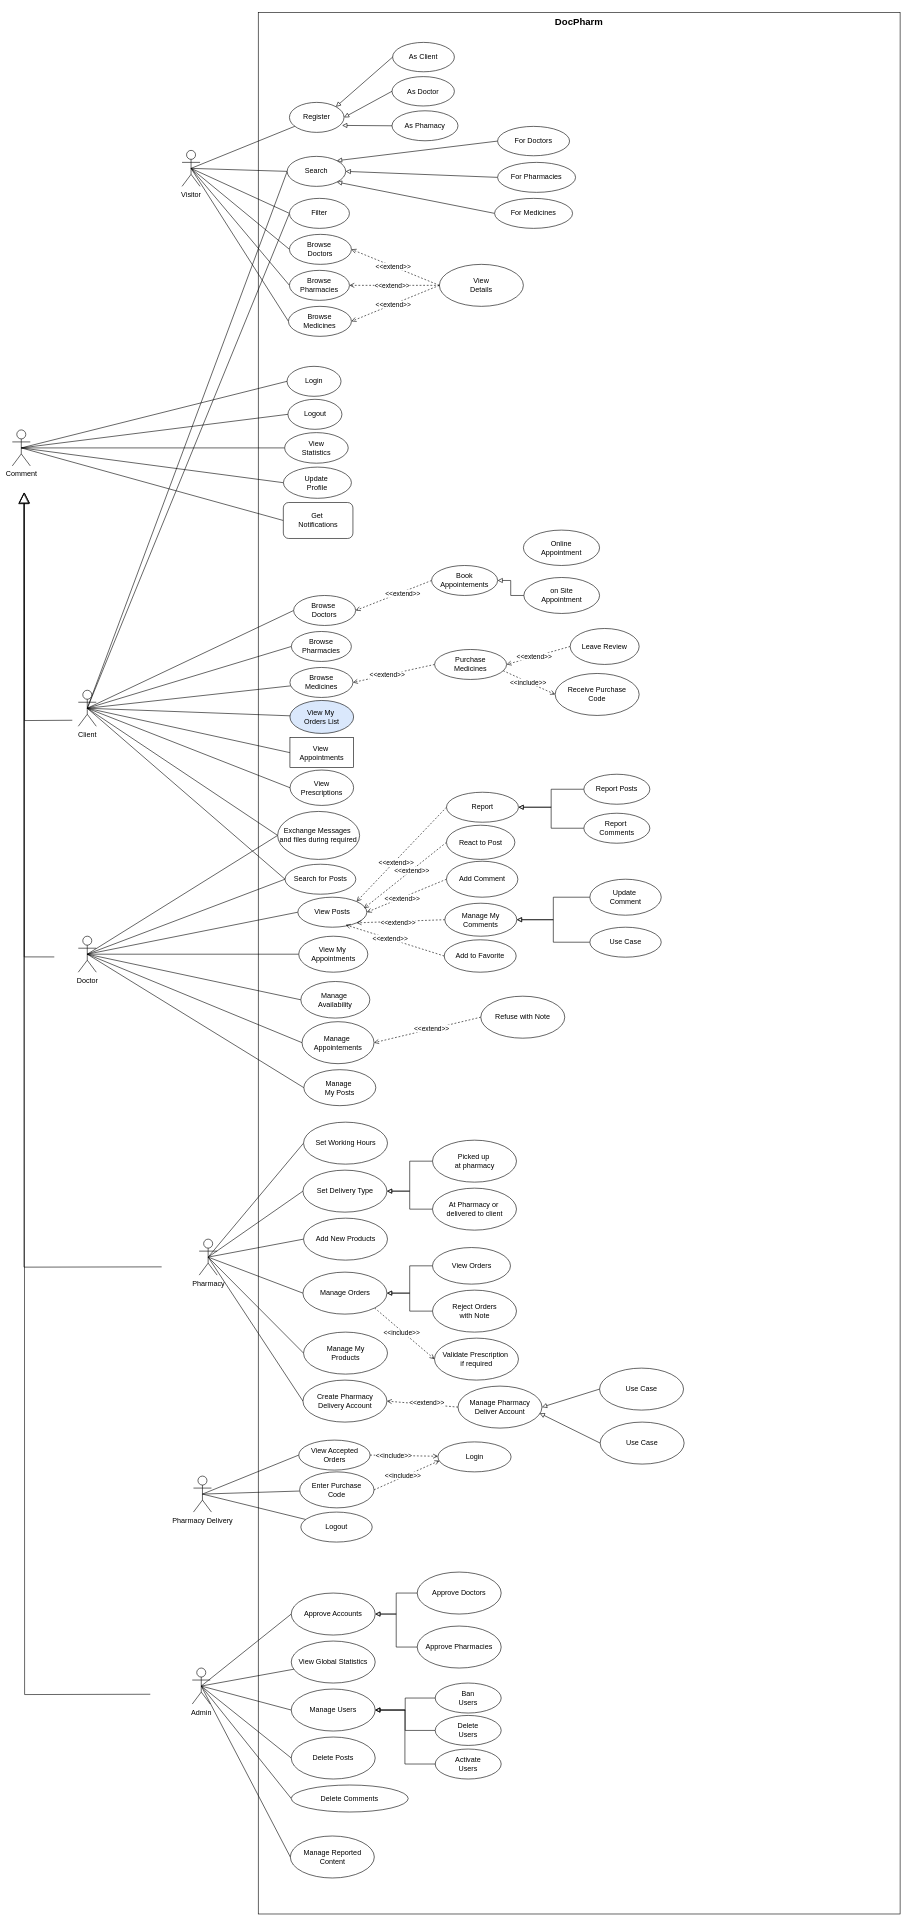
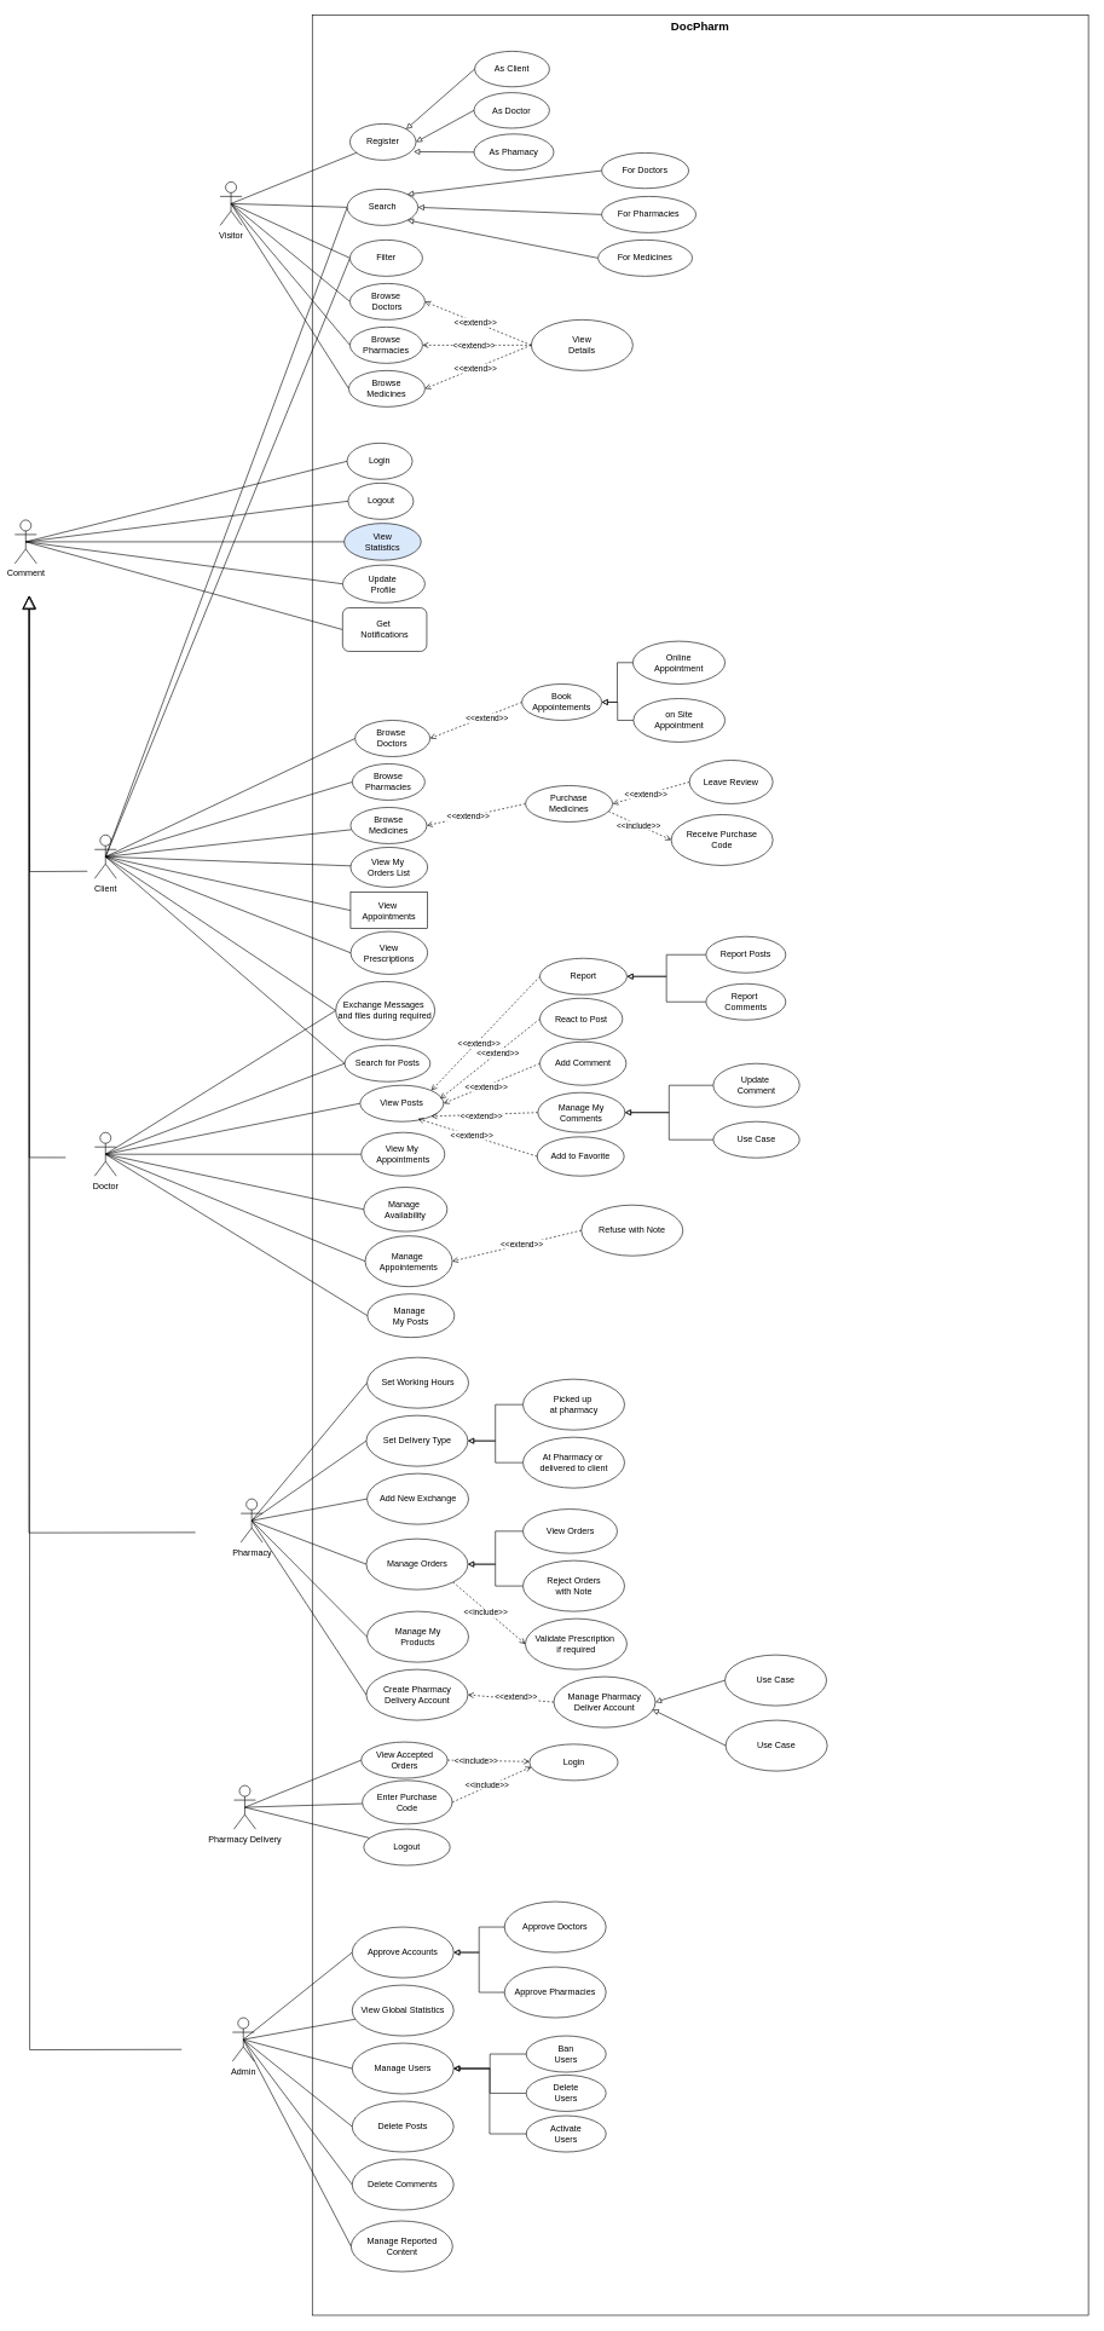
- <mxCell id="110" value="View&lt;div&gt;Statistics&lt;/div&gt;" style="ellipse;whiteSpace=wrap;html=1;" vertex="1" parent="1"><mxGeometry x="474" y="720.5" width="106" height="51" as="geometry" /></mxCell>
+ <mxCell id="110" value="View&lt;div&gt;Statistics&lt;/div&gt;" style="ellipse;whiteSpace=wrap;html=1;fillColor=#dae8fc;" vertex="1" parent="1"><mxGeometry x="474" y="720.5" width="106" height="51" as="geometry" /></mxCell>
+ <mxCell id="152" style="edgeStyle=orthogonalEdgeStyle;rounded=0;orthogonalLoop=1;jettySize=auto;html=1;exitX=0;exitY=0.5;exitDx=0;exitDy=0;endArrow=block;endFill=0;" edge="1" parent="1" source="153" target="84"><mxGeometry relative="1" as="geometry" /></mxCell>
- <mxCell id="133" value="View My&amp;nbsp;&lt;div&gt;Orders&amp;nbsp;&lt;span style=&quot;background-color: transparent; color: light-dark(rgb(0, 0, 0), rgb(255, 255, 255));&quot;&gt;List&lt;/span&gt;&lt;/div&gt;" style="ellipse;whiteSpace=wrap;html=1;fillColor=#dae8fc;" vertex="1" parent="1"><mxGeometry x="482.84" y="1167" width="106.16" height="55" as="geometry" /></mxCell>
+ <mxCell id="133" value="View My&amp;nbsp;&lt;div&gt;Orders&amp;nbsp;&lt;span style=&quot;background-color: transparent; color: light-dark(rgb(0, 0, 0), rgb(255, 255, 255));&quot;&gt;List&lt;/span&gt;&lt;/div&gt;" style="ellipse;whiteSpace=wrap;html=1;" vertex="1" parent="1"><mxGeometry x="482.84" y="1167" width="106.16" height="55" as="geometry" /></mxCell>
- <mxCell id="108" value="Add New Products" style="ellipse;whiteSpace=wrap;html=1;" vertex="1" parent="1"><mxGeometry x="505.5" y="2030" width="140" height="70" as="geometry" /></mxCell>
+ <mxCell id="108" value="Add New Exchange" style="ellipse;whiteSpace=wrap;html=1;" vertex="1" parent="1"><mxGeometry x="505.5" y="2030" width="140" height="70" as="geometry" /></mxCell>
- <mxCell id="47" value="Delete Comments" style="ellipse;whiteSpace=wrap;html=1;" vertex="1" parent="1"><mxGeometry x="485" y="2975" width="195" height="45" as="geometry" /></mxCell>
+ <mxCell id="47" value="Delete Comments" style="ellipse;whiteSpace=wrap;html=1;" vertex="1" parent="1"><mxGeometry x="485" y="2975" width="140" height="70" as="geometry" /></mxCell>
